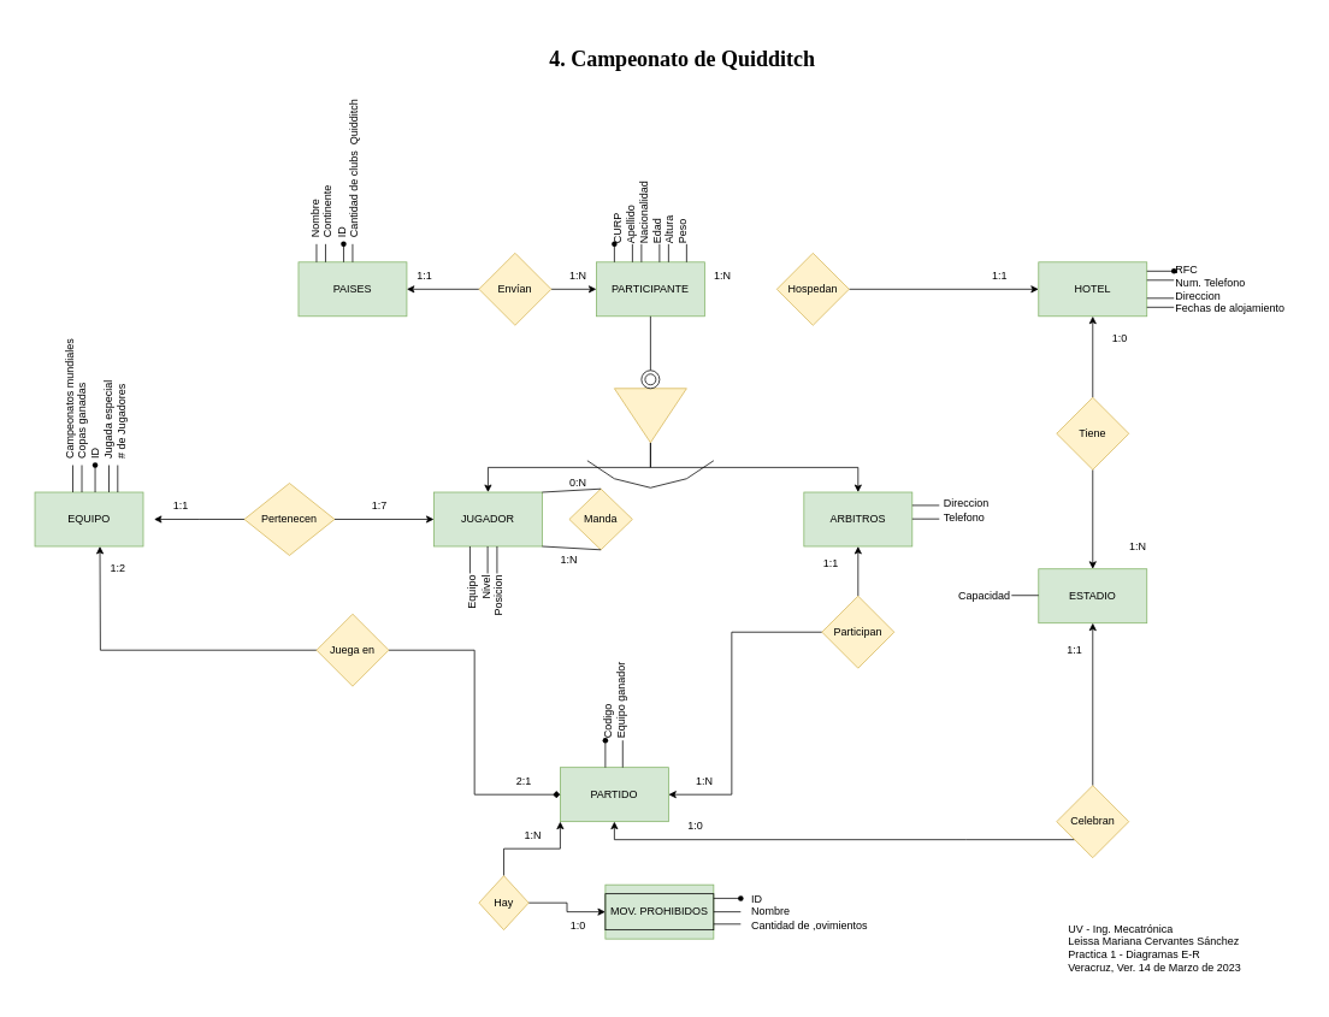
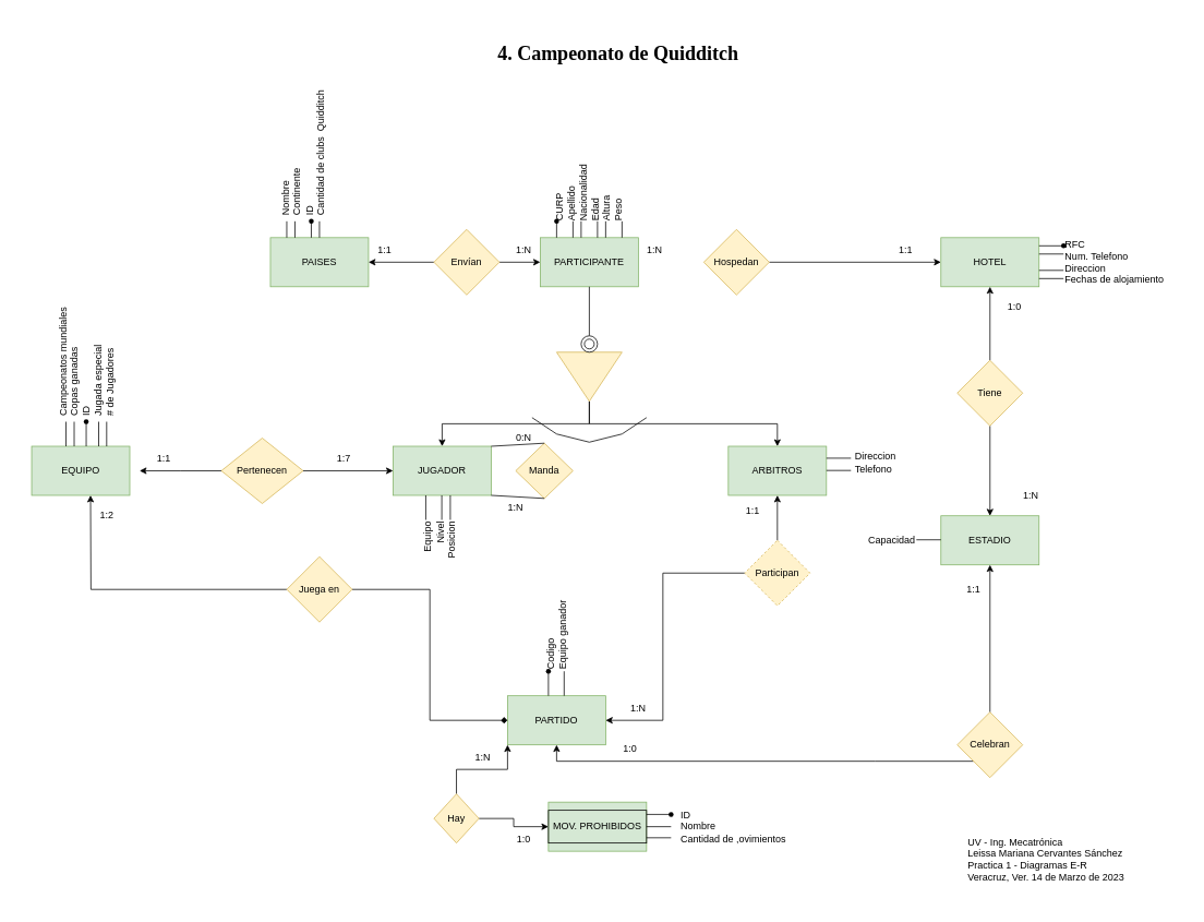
- <mxCell id="22" value="Participan" style="rhombus;whiteSpace=wrap;html=1;strokeColor=#d6b656;fillColor=#fff2cc;" parent="1" vertex="1"><mxGeometry x="910" y="660" width="80" height="80" as="geometry" /></mxCell>
+ <mxCell id="22" value="Participan" style="rhombus;whiteSpace=wrap;html=1;strokeColor=#d6b656;fillColor=#fff2cc;dashed=1;" parent="1" vertex="1"><mxGeometry x="910" y="660" width="80" height="80" as="geometry" /></mxCell>
- <mxCell id="75" value="2:1" style="text;html=1;strokeColor=none;fillColor=none;align=center;verticalAlign=middle;whiteSpace=wrap;rounded=0;" parent="1" vertex="1"><mxGeometry x="550" y="850" width="60" height="30" as="geometry" /></mxCell>
